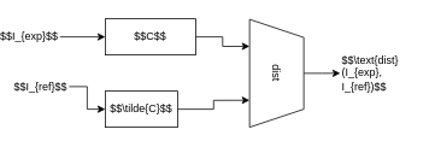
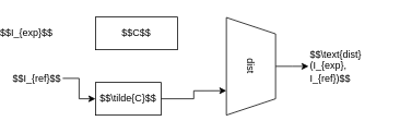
- <mxCell id="4" value="" style="endArrow=classic;html=1;rounded=0;entryX=0;entryY=0.5;entryDx=0;entryDy=0;exitX=1;exitY=0.5;exitDx=0;exitDy=0;" edge="1" parent="1" source="5" target="3"><mxGeometry width="50" height="50" relative="1" as="geometry"><mxPoint x="60" y="50" as="sourcePoint" /><mxPoint x="420" y="270" as="targetPoint" /></mxGeometry></mxCell>
- <mxCell id="2" style="edgeStyle=orthogonalEdgeStyle;rounded=0;orthogonalLoop=1;jettySize=auto;html=1;entryX=0.25;entryY=1;entryDx=0;entryDy=0;" edge="1" parent="1" source="3" target="11"><mxGeometry relative="1" as="geometry" /></mxCell>
